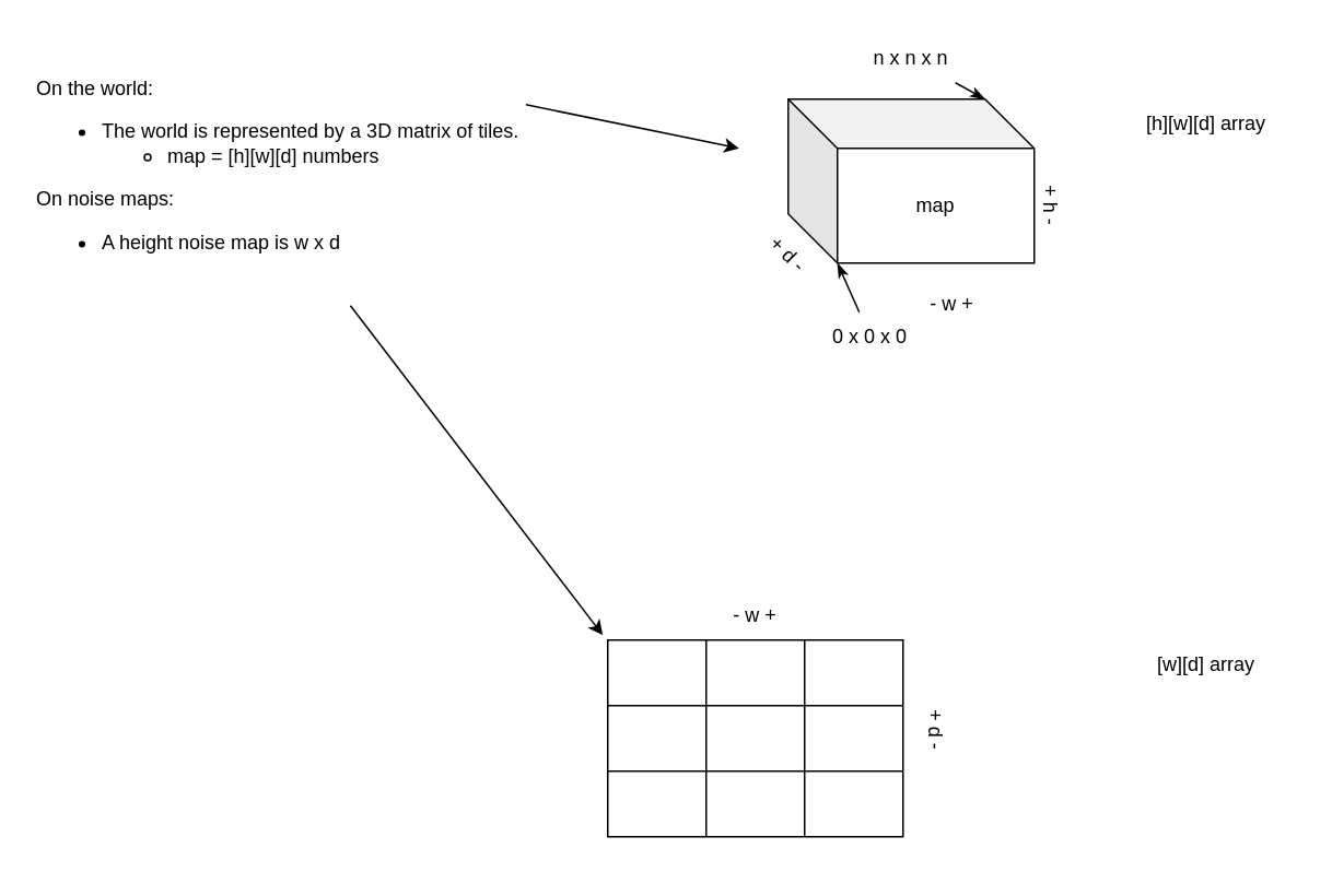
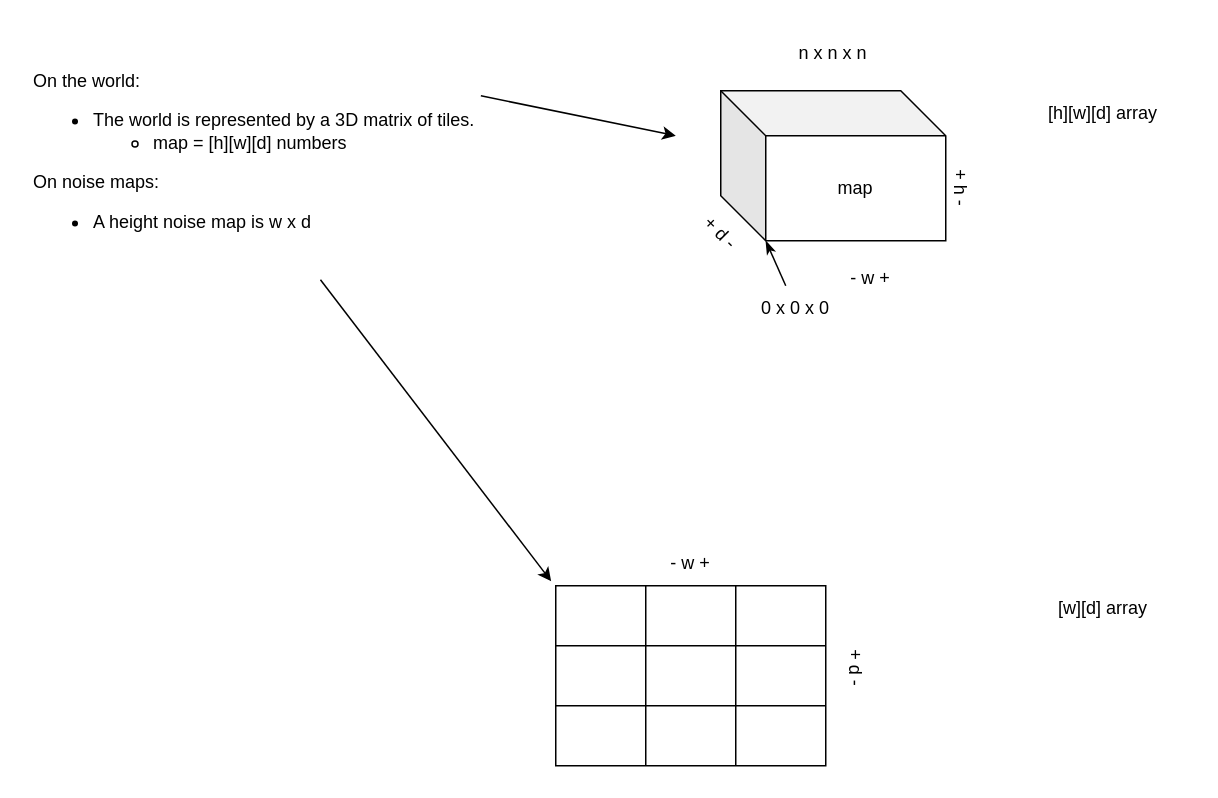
- <mxCell id="9" style="edgeStyle=none;rounded=0;orthogonalLoop=1;jettySize=auto;html=1;entryX=0;entryY=0;entryDx=120;entryDy=0;entryPerimeter=0;endArrow=classicThin;endFill=1;" edge="1" parent="1" source="10" target="3"><mxGeometry relative="1" as="geometry" /></mxCell>
